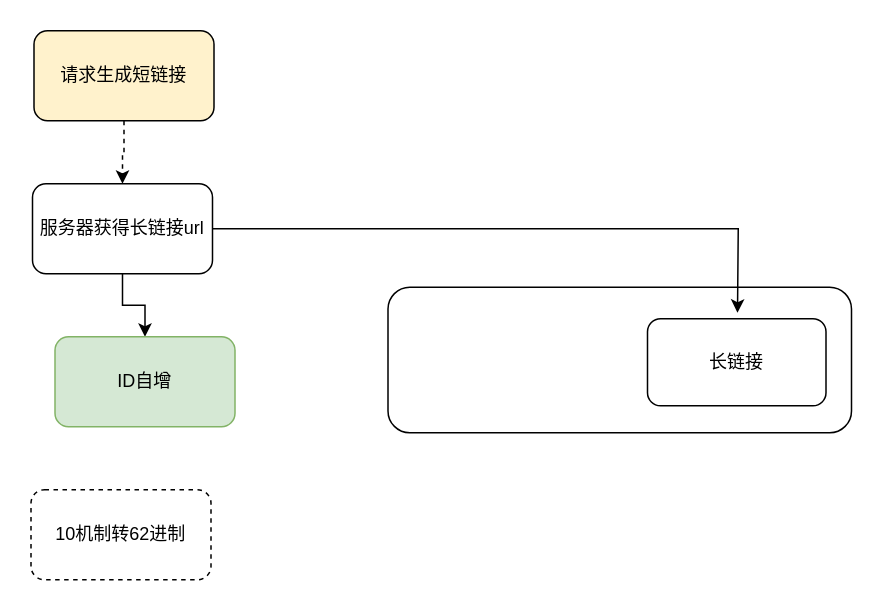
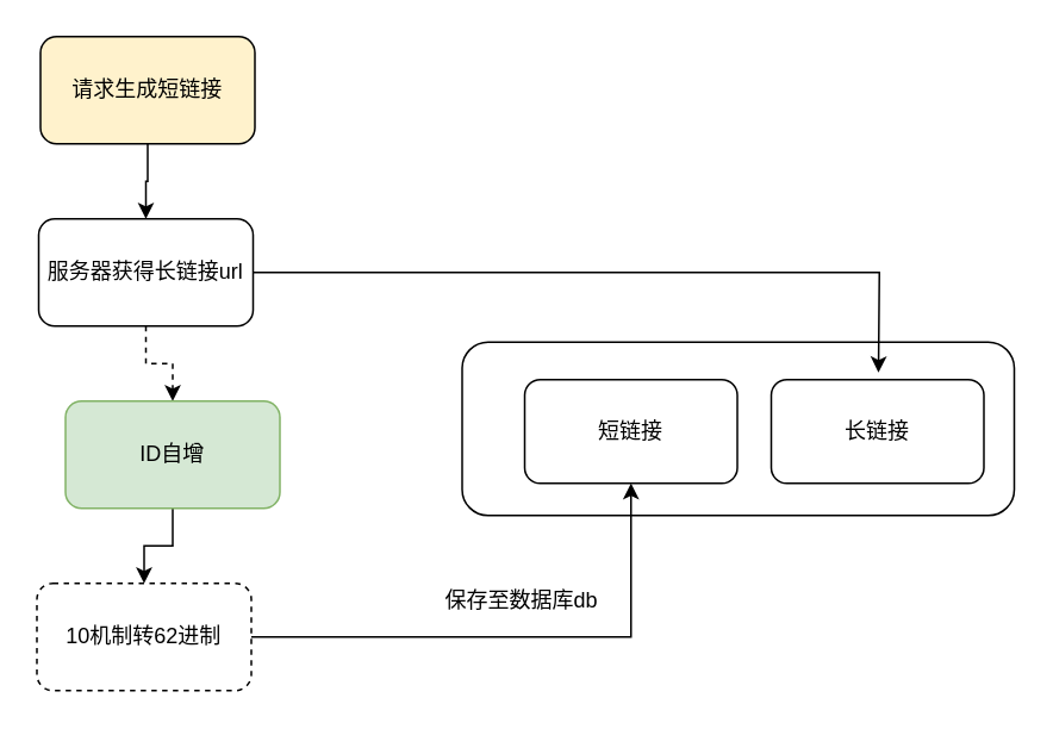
- <mxCell id="10" value="" style="edgeStyle=orthogonalEdgeStyle;rounded=0;orthogonalLoop=1;jettySize=auto;html=1;dashed=1;" edge="1" parent="1" source="11" target="5"><mxGeometry relative="1" as="geometry" /></mxCell>
+ <mxCell id="10" value="" style="edgeStyle=orthogonalEdgeStyle;rounded=0;orthogonalLoop=1;jettySize=auto;html=1;" edge="1" parent="1" source="11" target="5"><mxGeometry relative="1" as="geometry" /></mxCell>
- <mxCell id="3" value="" style="edgeStyle=orthogonalEdgeStyle;rounded=0;orthogonalLoop=1;jettySize=auto;html=1;" edge="1" parent="1" source="5" target="7"><mxGeometry relative="1" as="geometry" /></mxCell>
+ <mxCell id="3" value="" style="edgeStyle=orthogonalEdgeStyle;rounded=0;orthogonalLoop=1;jettySize=auto;html=1;dashed=1;" edge="1" parent="1" source="5" target="7"><mxGeometry relative="1" as="geometry" /></mxCell>
+ <mxCell id="12" value="短链接" style="rounded=1;whiteSpace=wrap;html=1;" vertex="1" parent="1"><mxGeometry x="293" y="212" width="119" height="58" as="geometry" /></mxCell>
+ <mxCell id="6" value="" style="edgeStyle=orthogonalEdgeStyle;rounded=0;orthogonalLoop=1;jettySize=auto;html=1;" edge="1" parent="1" source="7" target="9"><mxGeometry relative="1" as="geometry" /></mxCell>
+ <mxCell id="14" value="保存至数据库db" style="text;html=1;strokeColor=none;fillColor=none;align=center;verticalAlign=middle;whiteSpace=wrap;rounded=0;" vertex="1" parent="1"><mxGeometry x="234" y="318" width="115" height="35" as="geometry" /></mxCell>
+ <mxCell id="8" style="edgeStyle=orthogonalEdgeStyle;rounded=0;orthogonalLoop=1;jettySize=auto;html=1;exitX=1;exitY=0.5;exitDx=0;exitDy=0;" edge="1" parent="1" source="9" target="12"><mxGeometry relative="1" as="geometry" /></mxCell>
